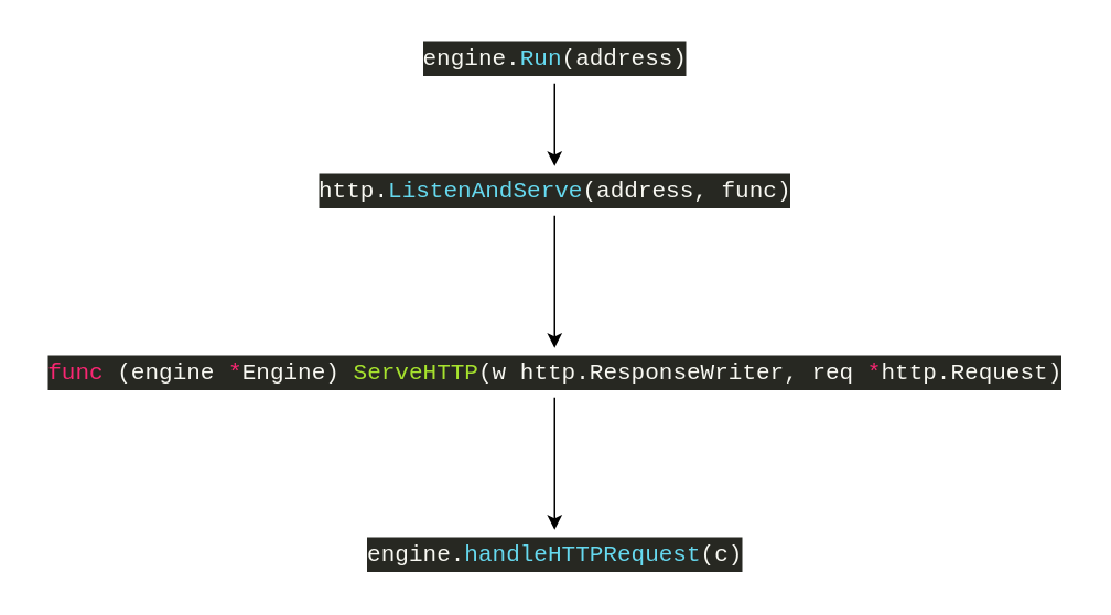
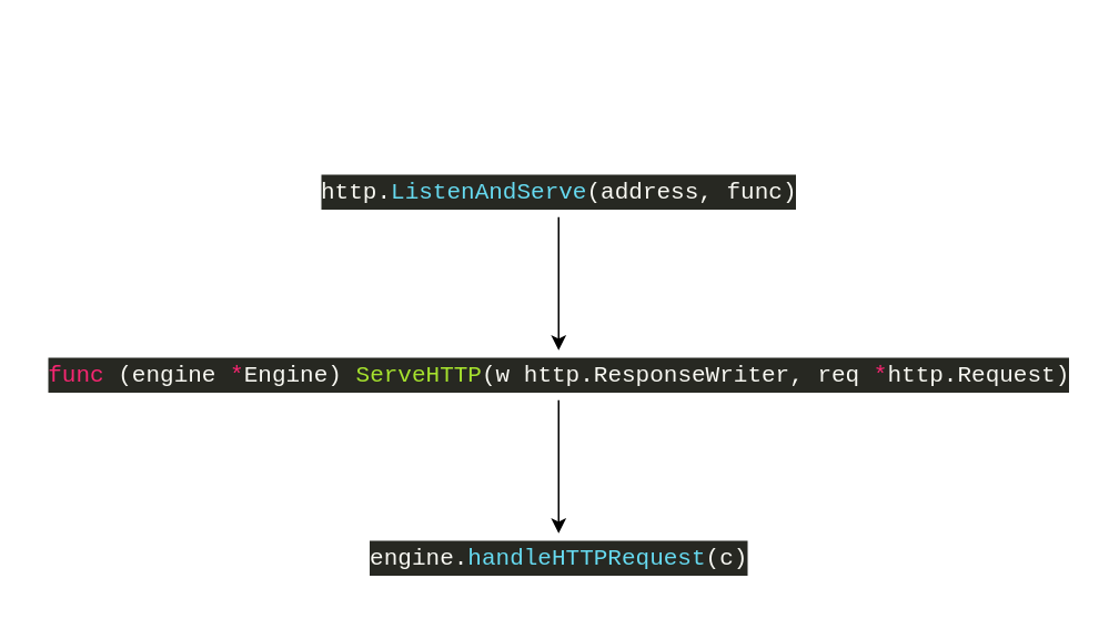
- <mxCell id="3" value="&lt;div style=&quot;color: rgb(248 , 248 , 242) ; background-color: rgb(39 , 40 , 34) ; font-family: &amp;#34;courier new&amp;#34; , &amp;#34;menlo&amp;#34; , &amp;#34;monaco&amp;#34; , &amp;#34;courier new&amp;#34; , monospace ; font-size: 14px ; line-height: 21px&quot;&gt;engine.&lt;span style=&quot;color: #66d9ef&quot;&gt;Run&lt;/span&gt;(address)&lt;/div&gt;" style="text;html=1;align=center;verticalAlign=middle;resizable=0;points=[];autosize=1;" vertex="1" parent="1"><mxGeometry x="245" y="20" width="180" height="30" as="geometry" /></mxCell>
- <mxCell id="2" value="" style="edgeStyle=orthogonalEdgeStyle;rounded=0;orthogonalLoop=1;jettySize=auto;html=1;" edge="1" parent="1" source="3" target="5"><mxGeometry relative="1" as="geometry" /></mxCell>
